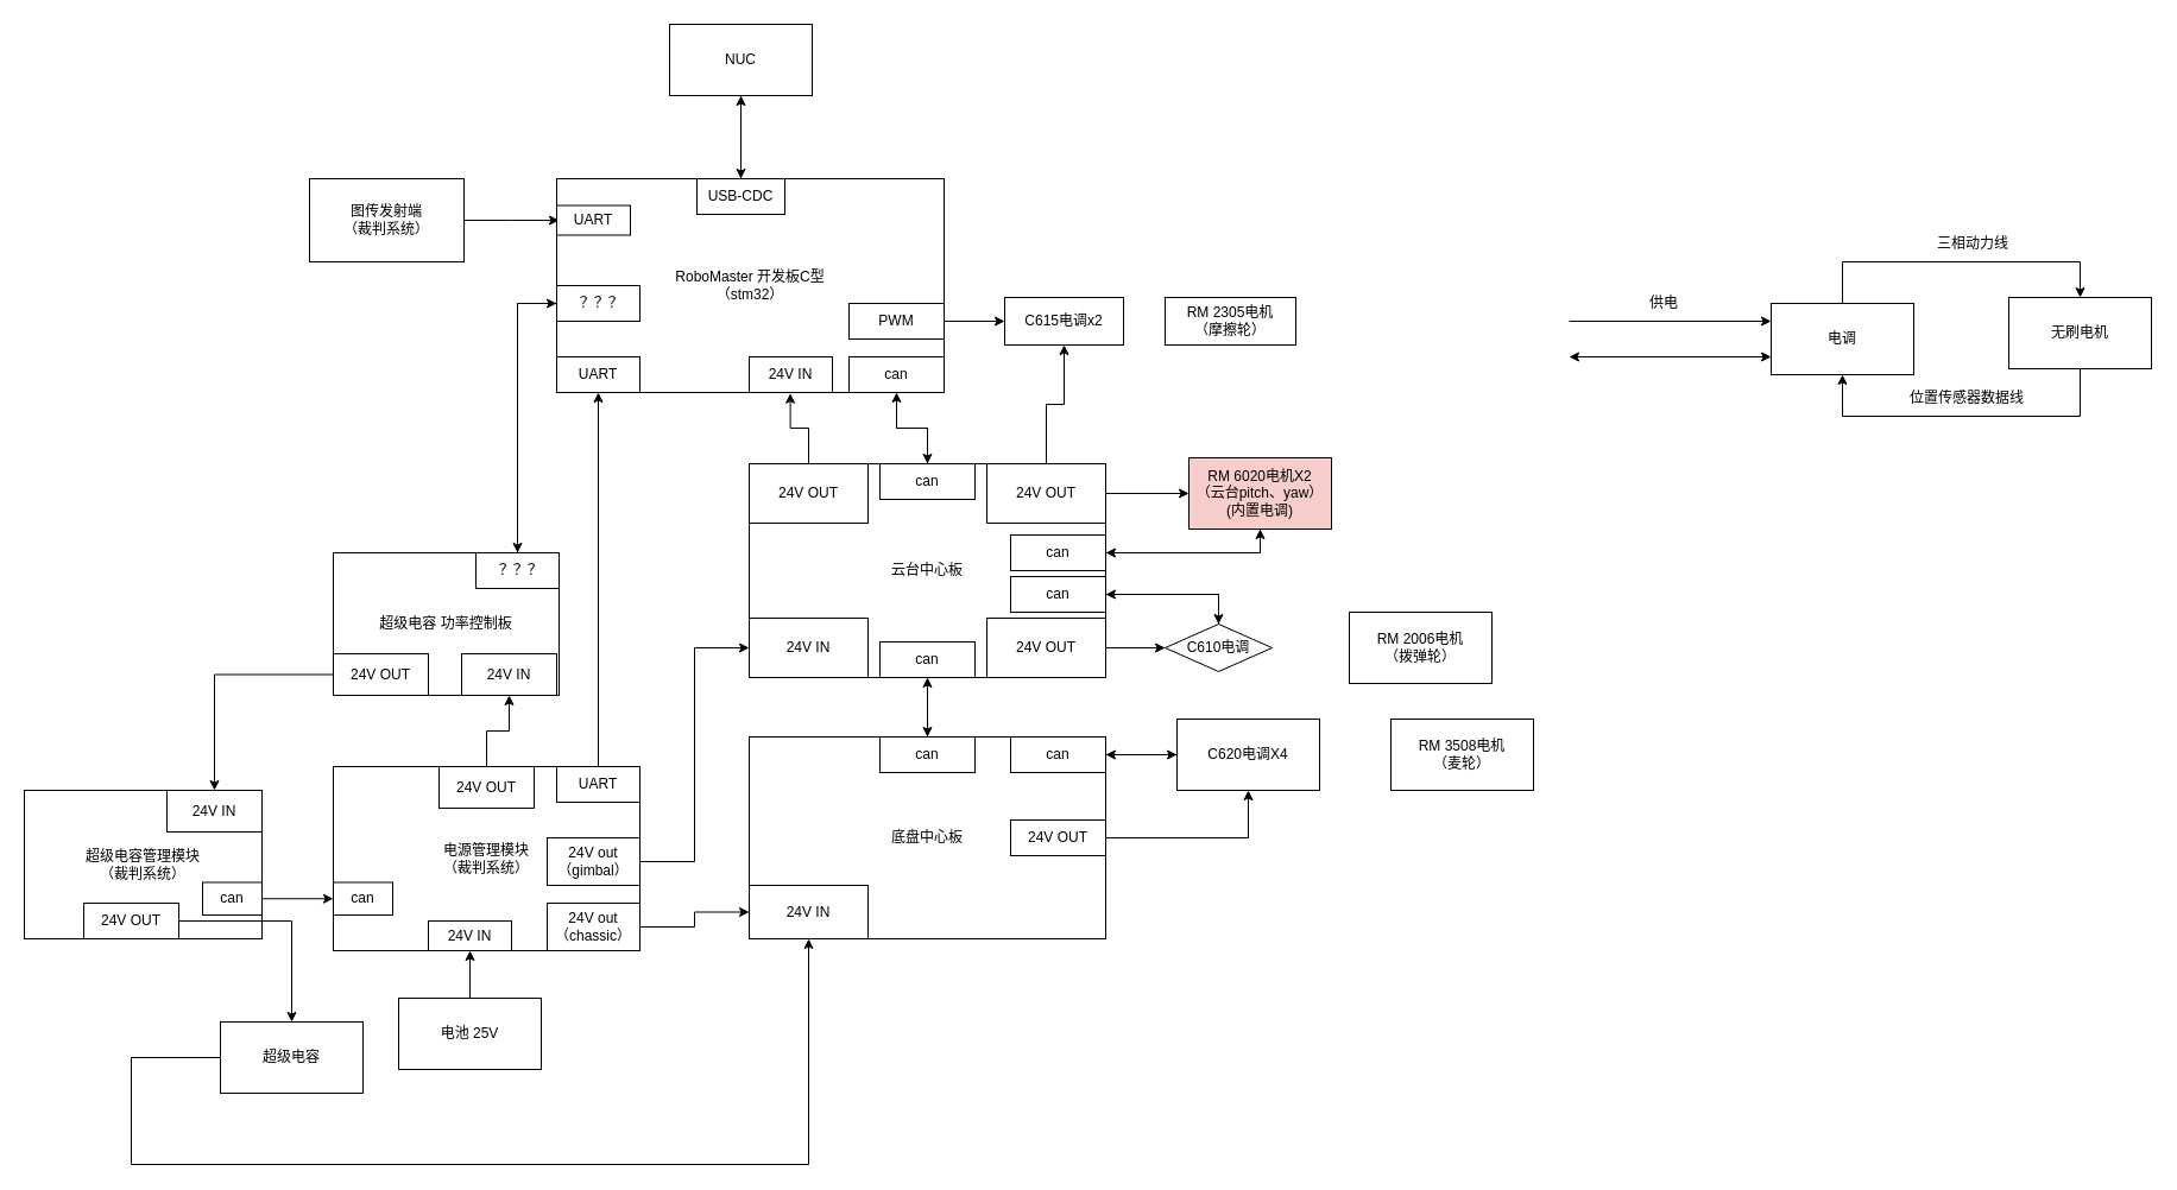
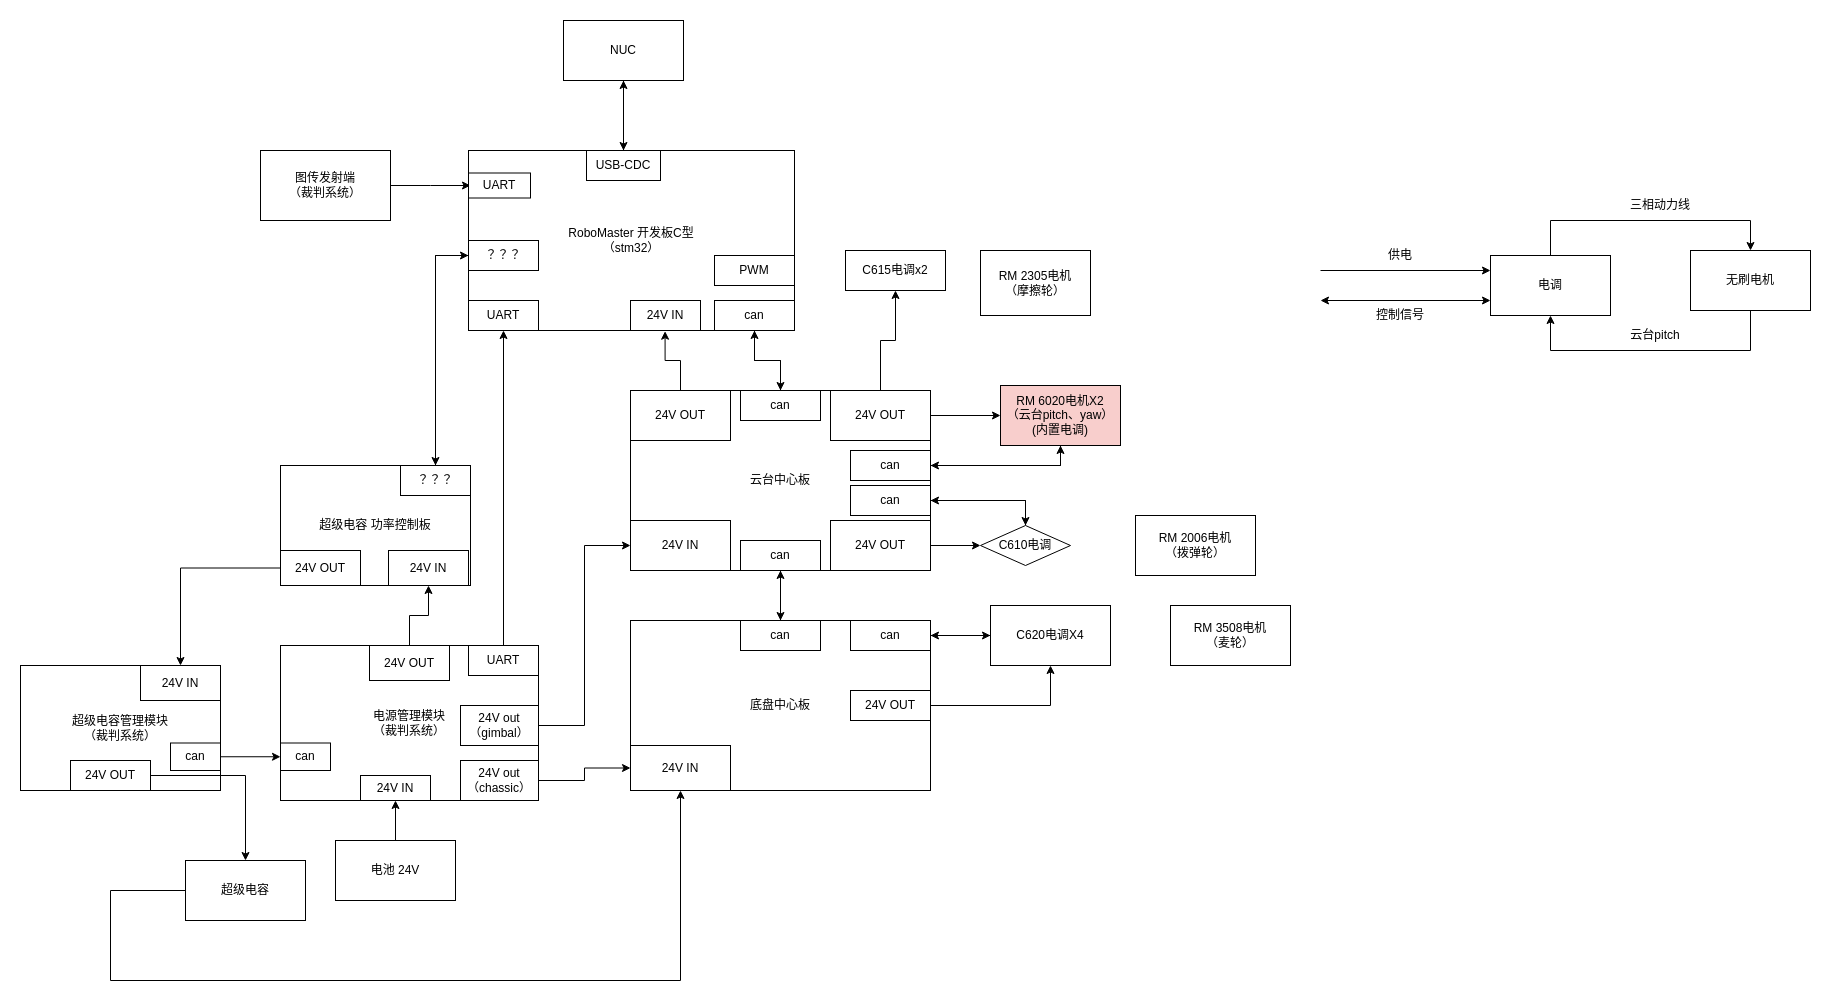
- <mxCell id="16" value="" style="endArrow=classic;html=1;rounded=0;fontSize=12;entryX=0;entryY=0.5;entryDx=0;entryDy=0;exitX=1;exitY=0.5;exitDx=0;exitDy=0;" parent="1" source="17" target="15" edge="1"><mxGeometry width="50" height="50" relative="1" as="geometry"><mxPoint x="810" y="230" as="sourcePoint" /><mxPoint x="844" y="160" as="targetPoint" /></mxGeometry></mxCell>
- <mxCell id="21" value="RM 2305电机&lt;br&gt;（摩擦轮）" style="rounded=0;whiteSpace=wrap;html=1;fontSize=12;" parent="1" vertex="1"><mxGeometry x="980" y="250" width="110" height="40" as="geometry" /></mxCell>
+ <mxCell id="21" value="RM 2305电机&lt;br&gt;（摩擦轮）" style="rounded=0;whiteSpace=wrap;html=1;fontSize=12;" parent="1" vertex="1"><mxGeometry x="980" y="250" width="110" height="65" as="geometry" /></mxCell>
+ <mxCell id="88" value="控制信号" style="text;html=1;strokeColor=none;fillColor=none;align=center;verticalAlign=middle;whiteSpace=wrap;rounded=0;" vertex="1" parent="1"><mxGeometry x="1370" y="300" width="60" height="30" as="geometry" /></mxCell>
- <mxCell id="85" value="位置传感器数据线" style="text;html=1;strokeColor=none;fillColor=none;align=center;verticalAlign=middle;whiteSpace=wrap;rounded=0;" vertex="1" parent="1"><mxGeometry x="1580" y="320" width="150" height="30" as="geometry" /></mxCell>
+ <mxCell id="85" value="云台pitch" style="text;html=1;strokeColor=none;fillColor=none;align=center;verticalAlign=middle;whiteSpace=wrap;rounded=0;" vertex="1" parent="1"><mxGeometry x="1580" y="320" width="150" height="30" as="geometry" /></mxCell>
- <mxCell id="46" value="电池 25V" style="rounded=0;whiteSpace=wrap;html=1;fontSize=12;" parent="1" vertex="1"><mxGeometry x="335" y="840" width="120" height="60" as="geometry" /></mxCell>
+ <mxCell id="46" value="电池 24V" style="rounded=0;whiteSpace=wrap;html=1;fontSize=12;" parent="1" vertex="1"><mxGeometry x="335" y="840" width="120" height="60" as="geometry" /></mxCell>
